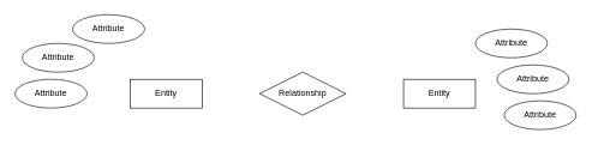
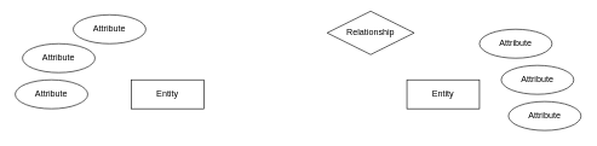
- <mxCell id="4" value="Relationship" style="shape=rhombus;perimeter=rhombusPerimeter;whiteSpace=wrap;html=1;align=center;" vertex="1" parent="1"><mxGeometry x="360" y="100" width="120" height="60" as="geometry" /></mxCell>
+ <mxCell id="4" value="Relationship" style="shape=rhombus;perimeter=rhombusPerimeter;whiteSpace=wrap;html=1;align=center;" vertex="1" parent="1"><mxGeometry x="450" y="15" width="120" height="60" as="geometry" /></mxCell>
